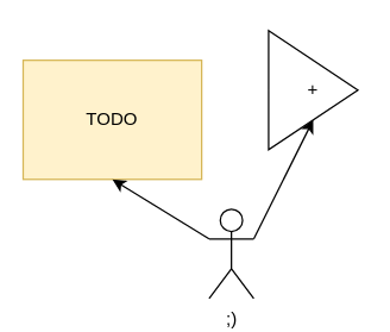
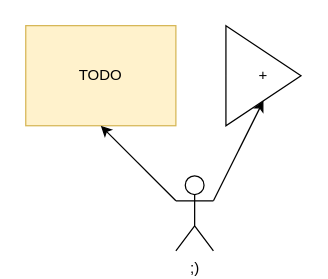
- <mxCell id="2" value="TODO" style="rounded=0;whiteSpace=wrap;html=1;fillColor=#fff2cc;strokeColor=#d6b656;" vertex="1" parent="1"><mxGeometry x="15" y="40" width="120" height="80" as="geometry" /></mxCell>
+ <mxCell id="2" value="TODO" style="rounded=0;whiteSpace=wrap;html=1;fillColor=#fff2cc;strokeColor=#d6b656;" vertex="1" parent="1"><mxGeometry x="20" y="20" width="120" height="80" as="geometry" /></mxCell>
